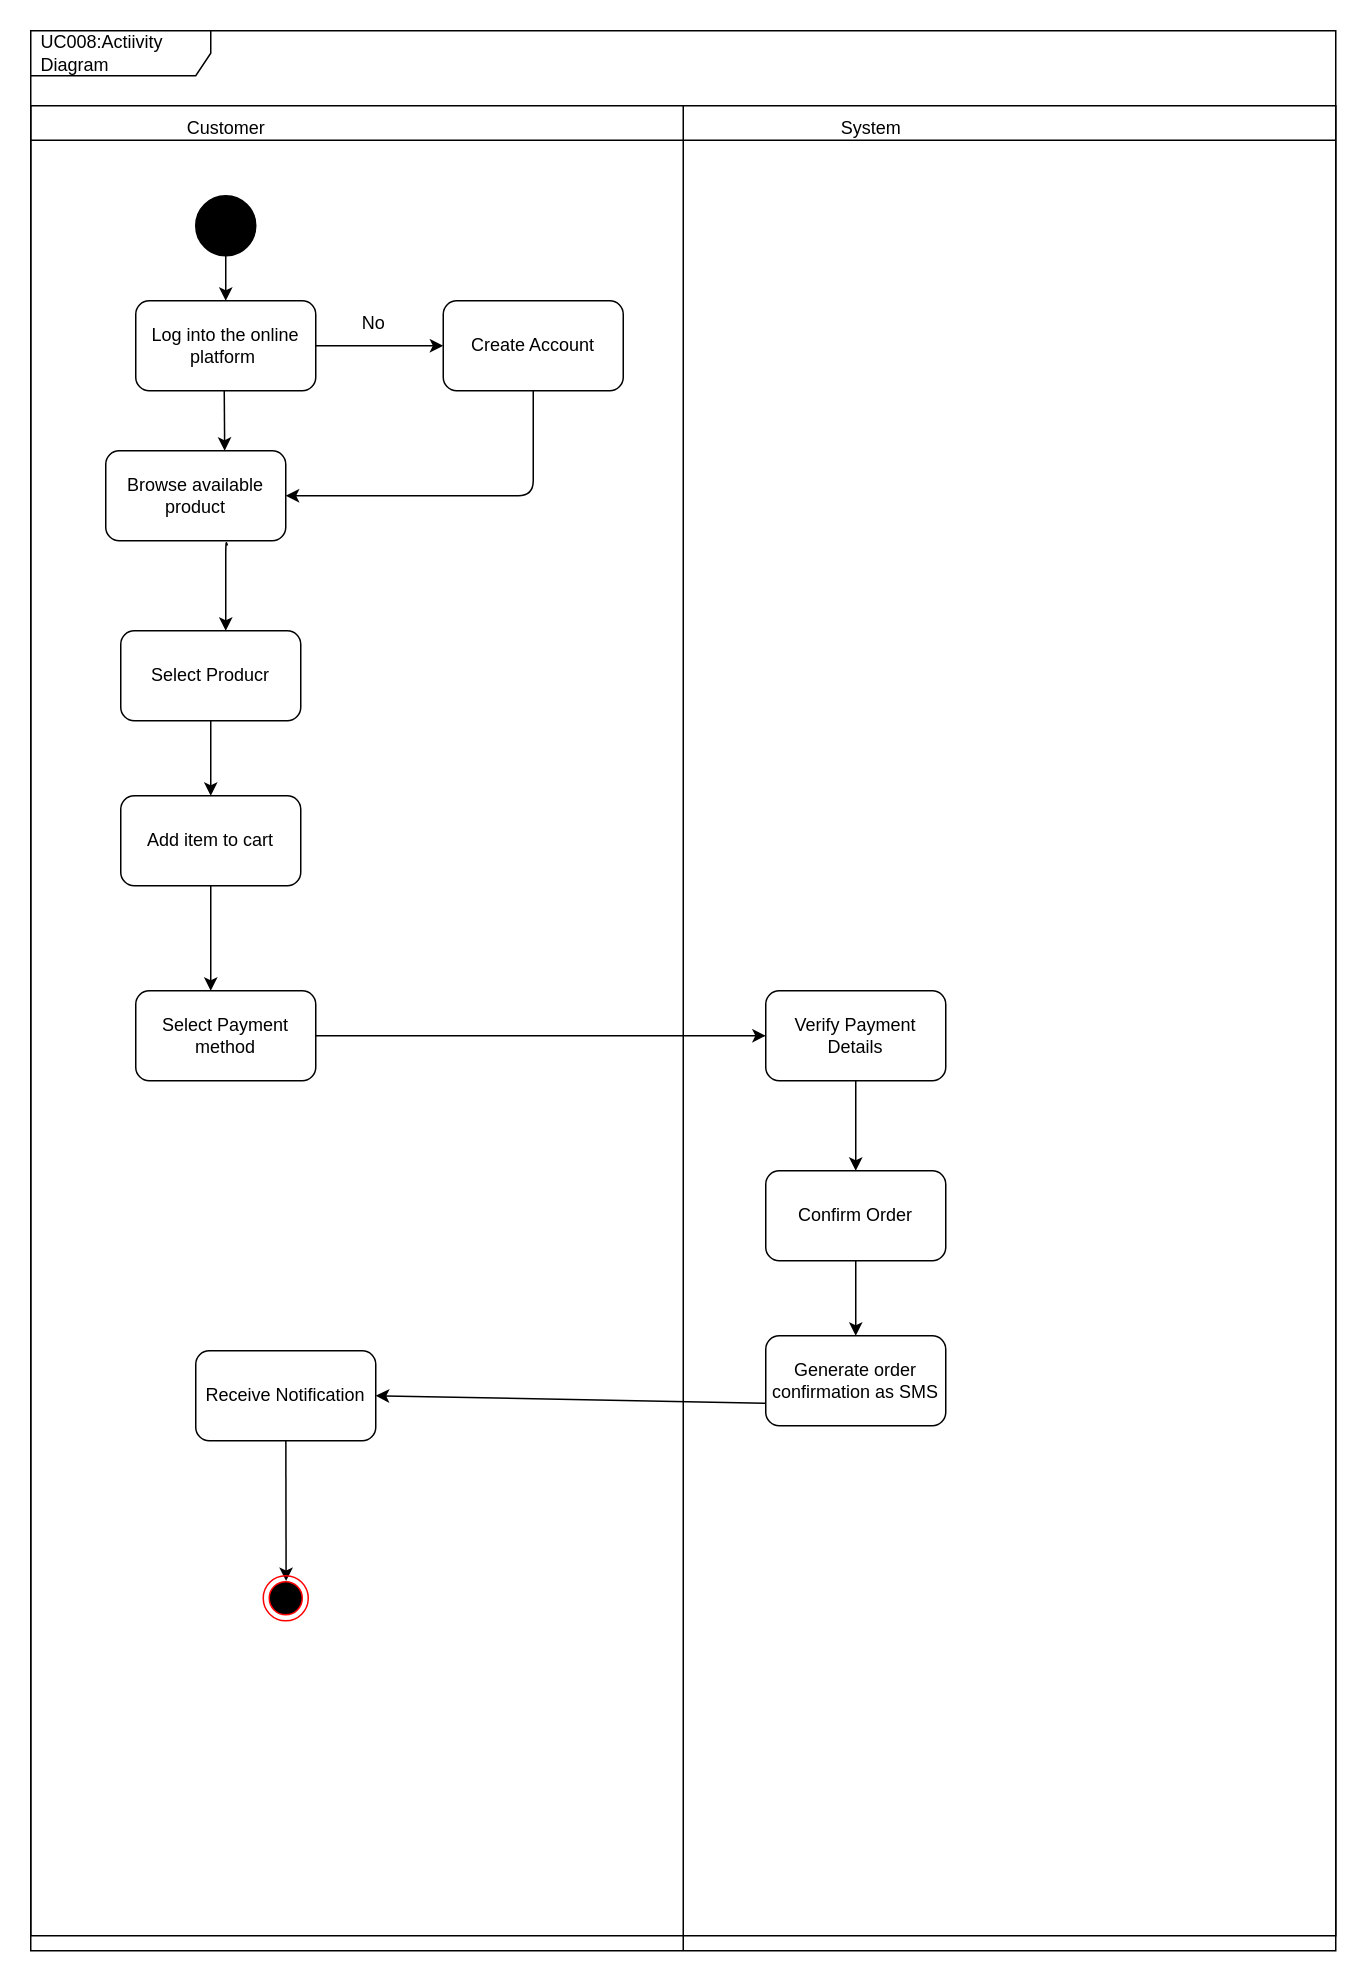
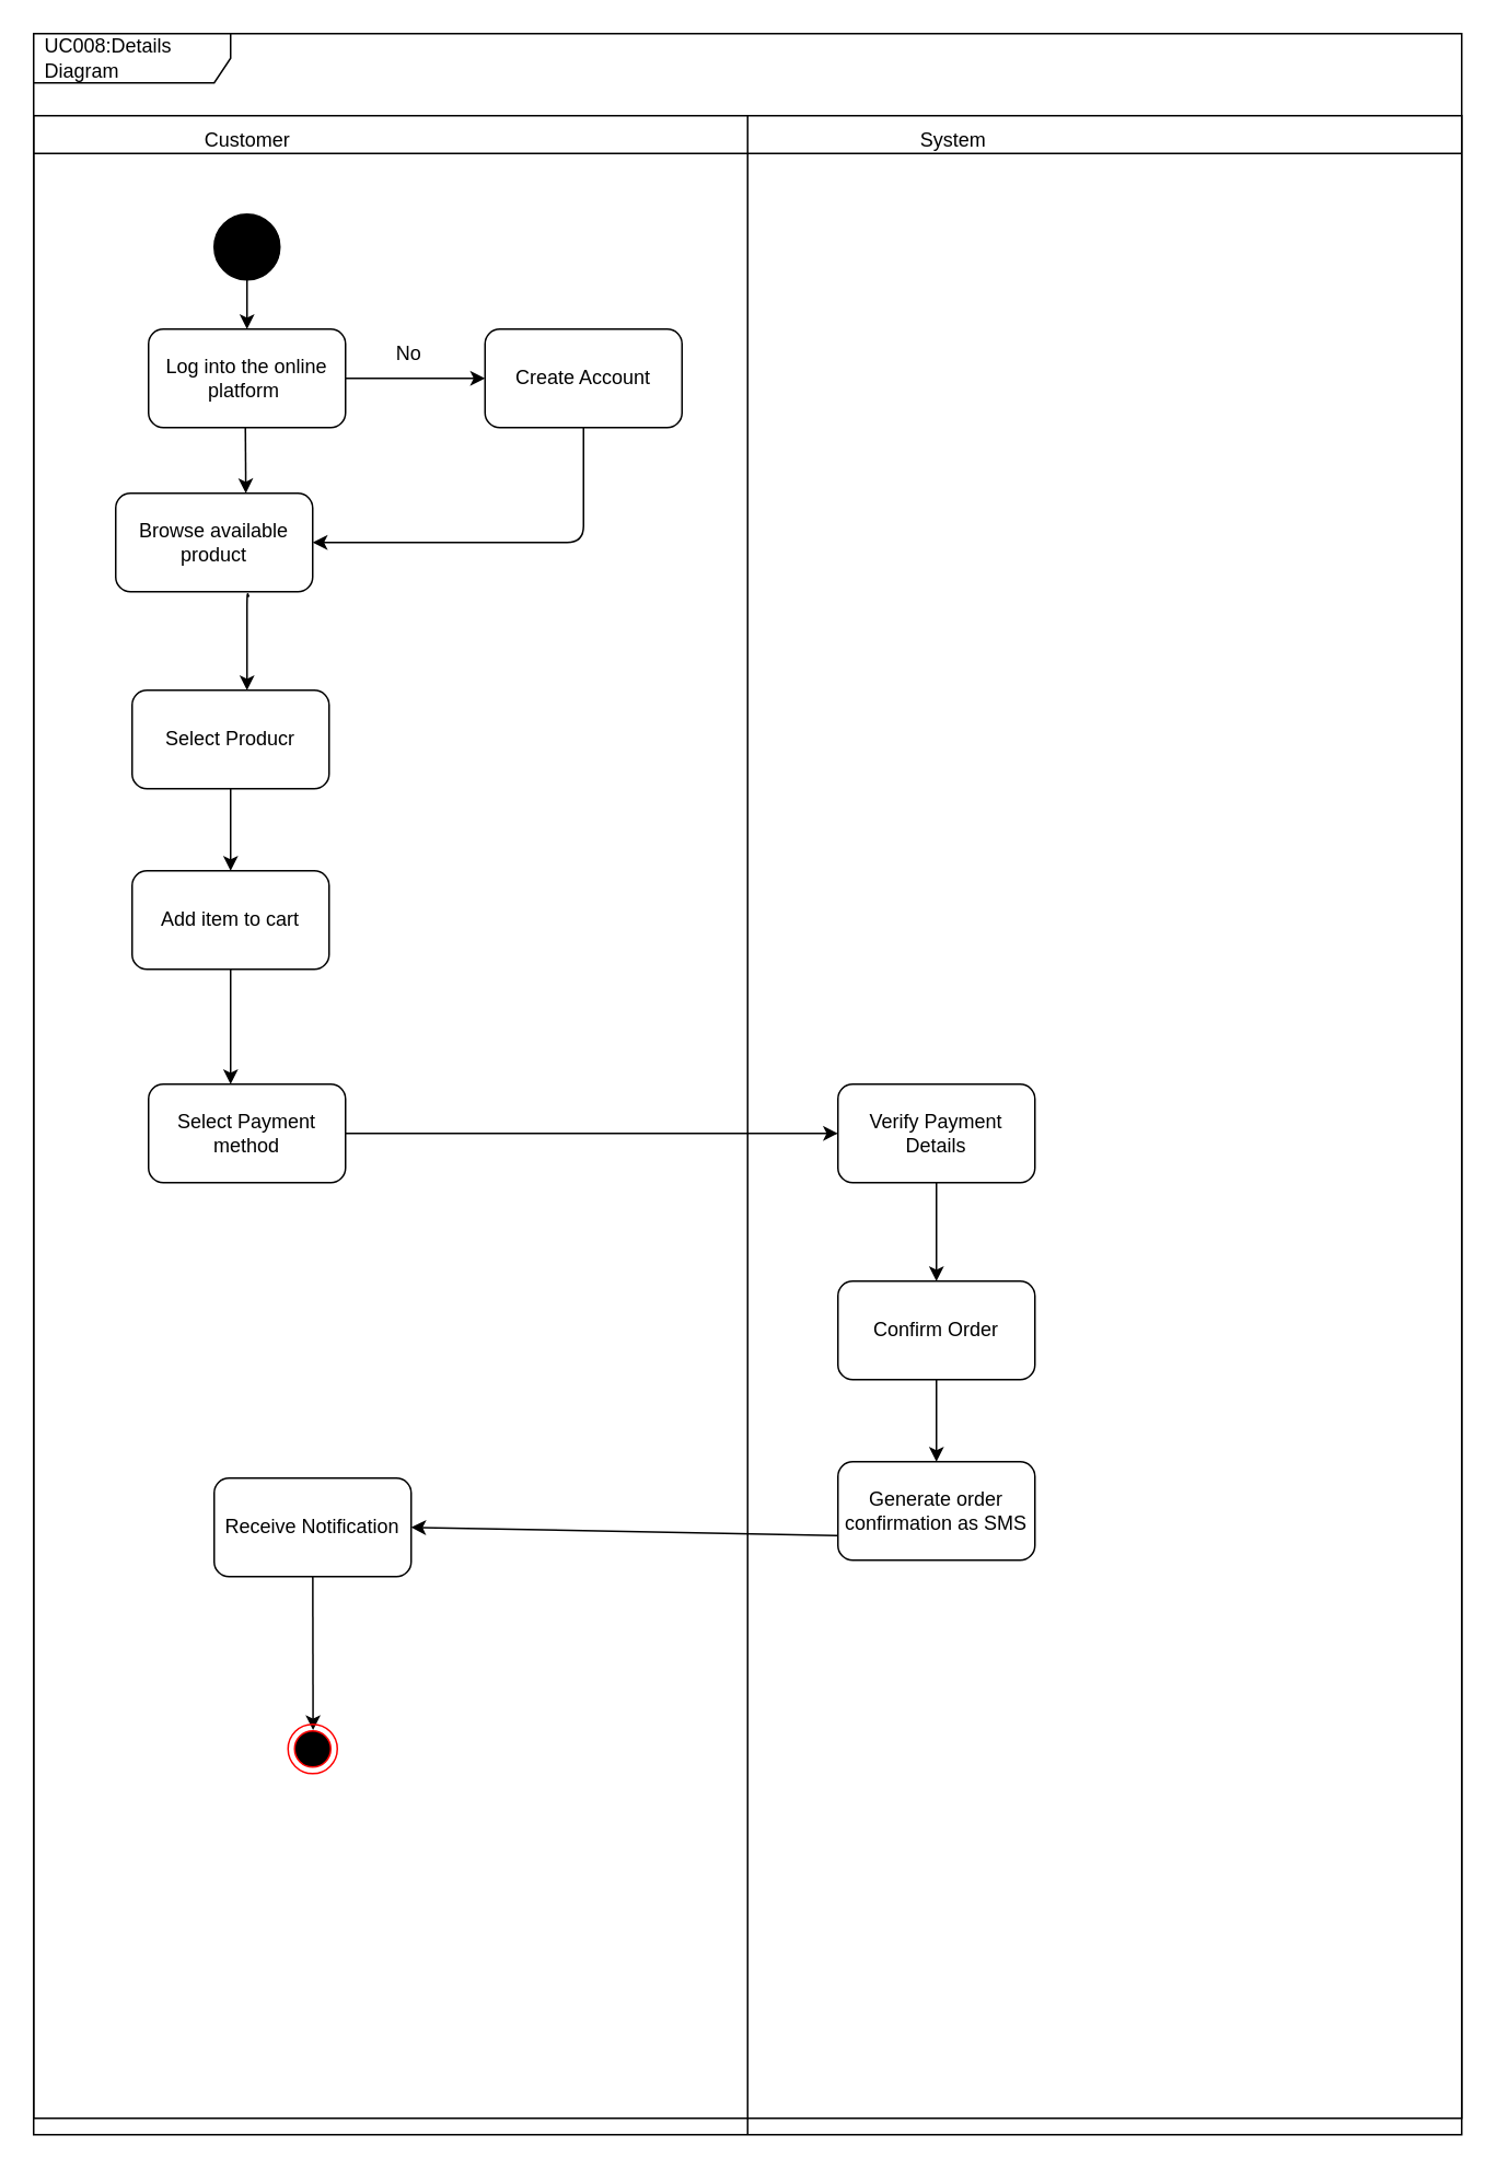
- <mxCell id="30" value="UC008:Actiivity Diagram" style="shape=umlFrame;whiteSpace=wrap;html=1;width=120;height=30;boundedLbl=1;verticalAlign=middle;align=left;spacingLeft=5;" parent="2" vertex="1"><mxGeometry y="-50" width="870" height="1270" as="geometry" /></mxCell>
+ <mxCell id="30" value="UC008:Details Diagram" style="shape=umlFrame;whiteSpace=wrap;html=1;width=120;height=30;boundedLbl=1;verticalAlign=middle;align=left;spacingLeft=5;" parent="2" vertex="1"><mxGeometry y="-50" width="870" height="1270" as="geometry" /></mxCell>
